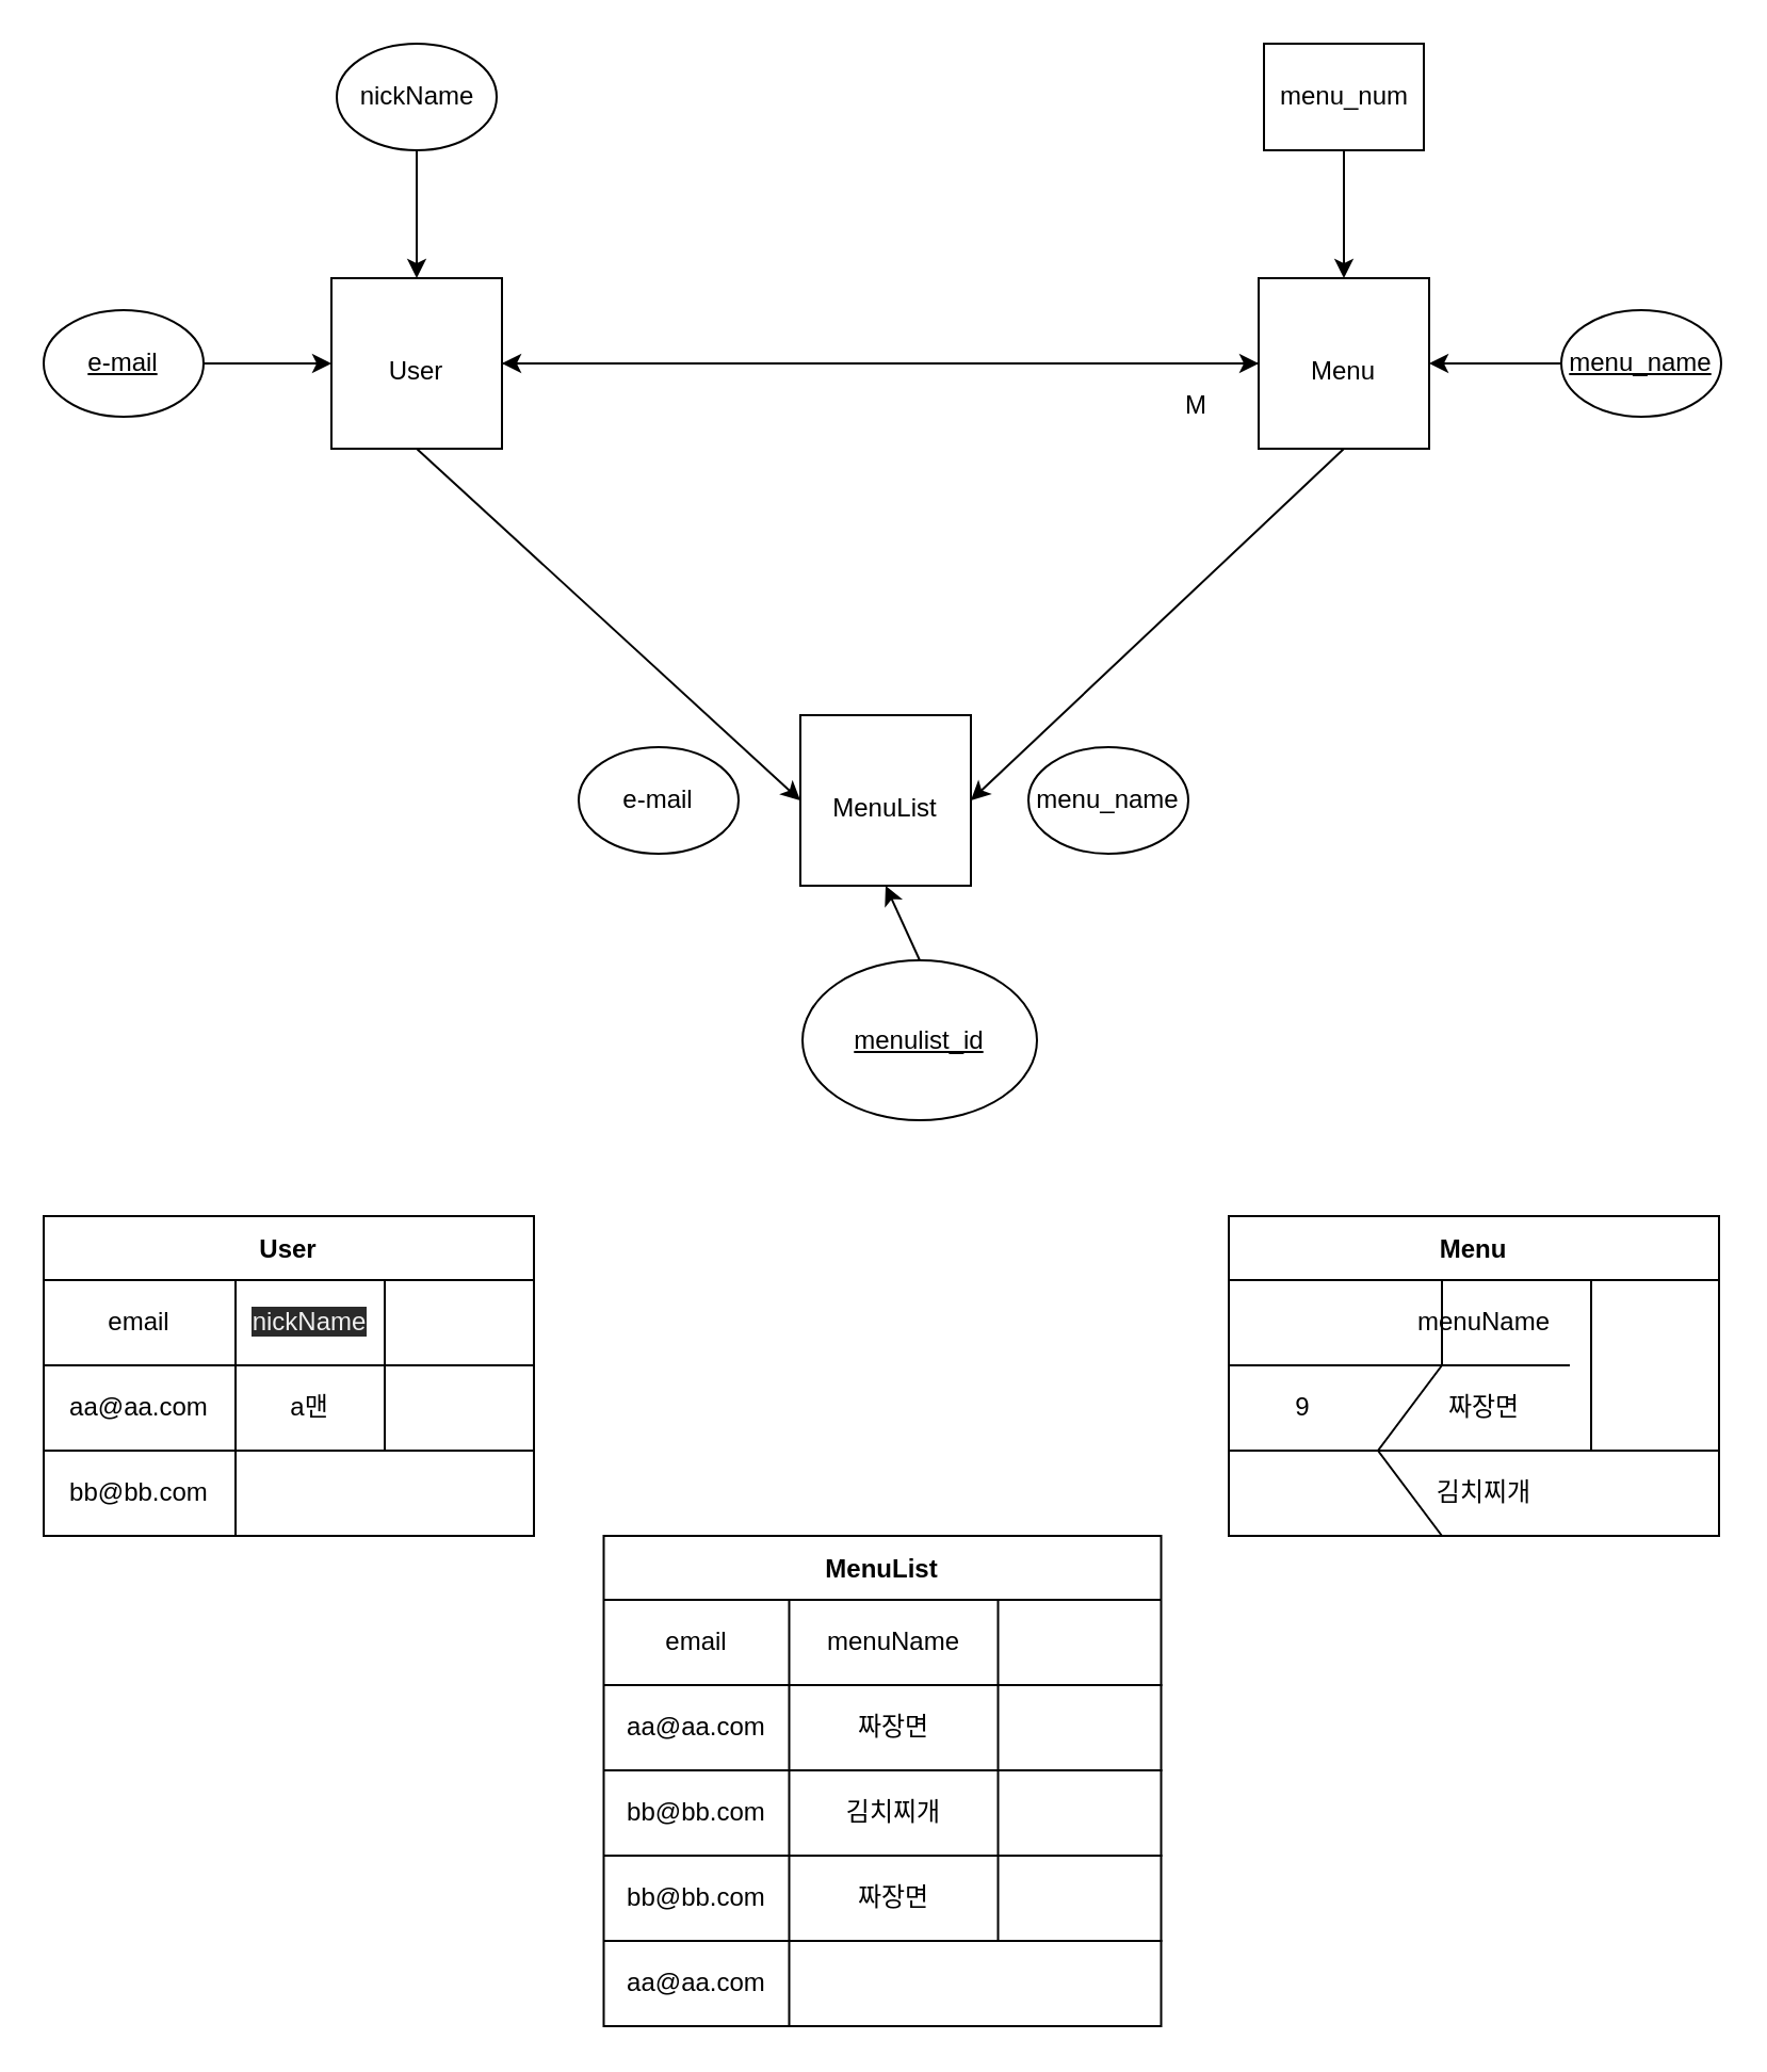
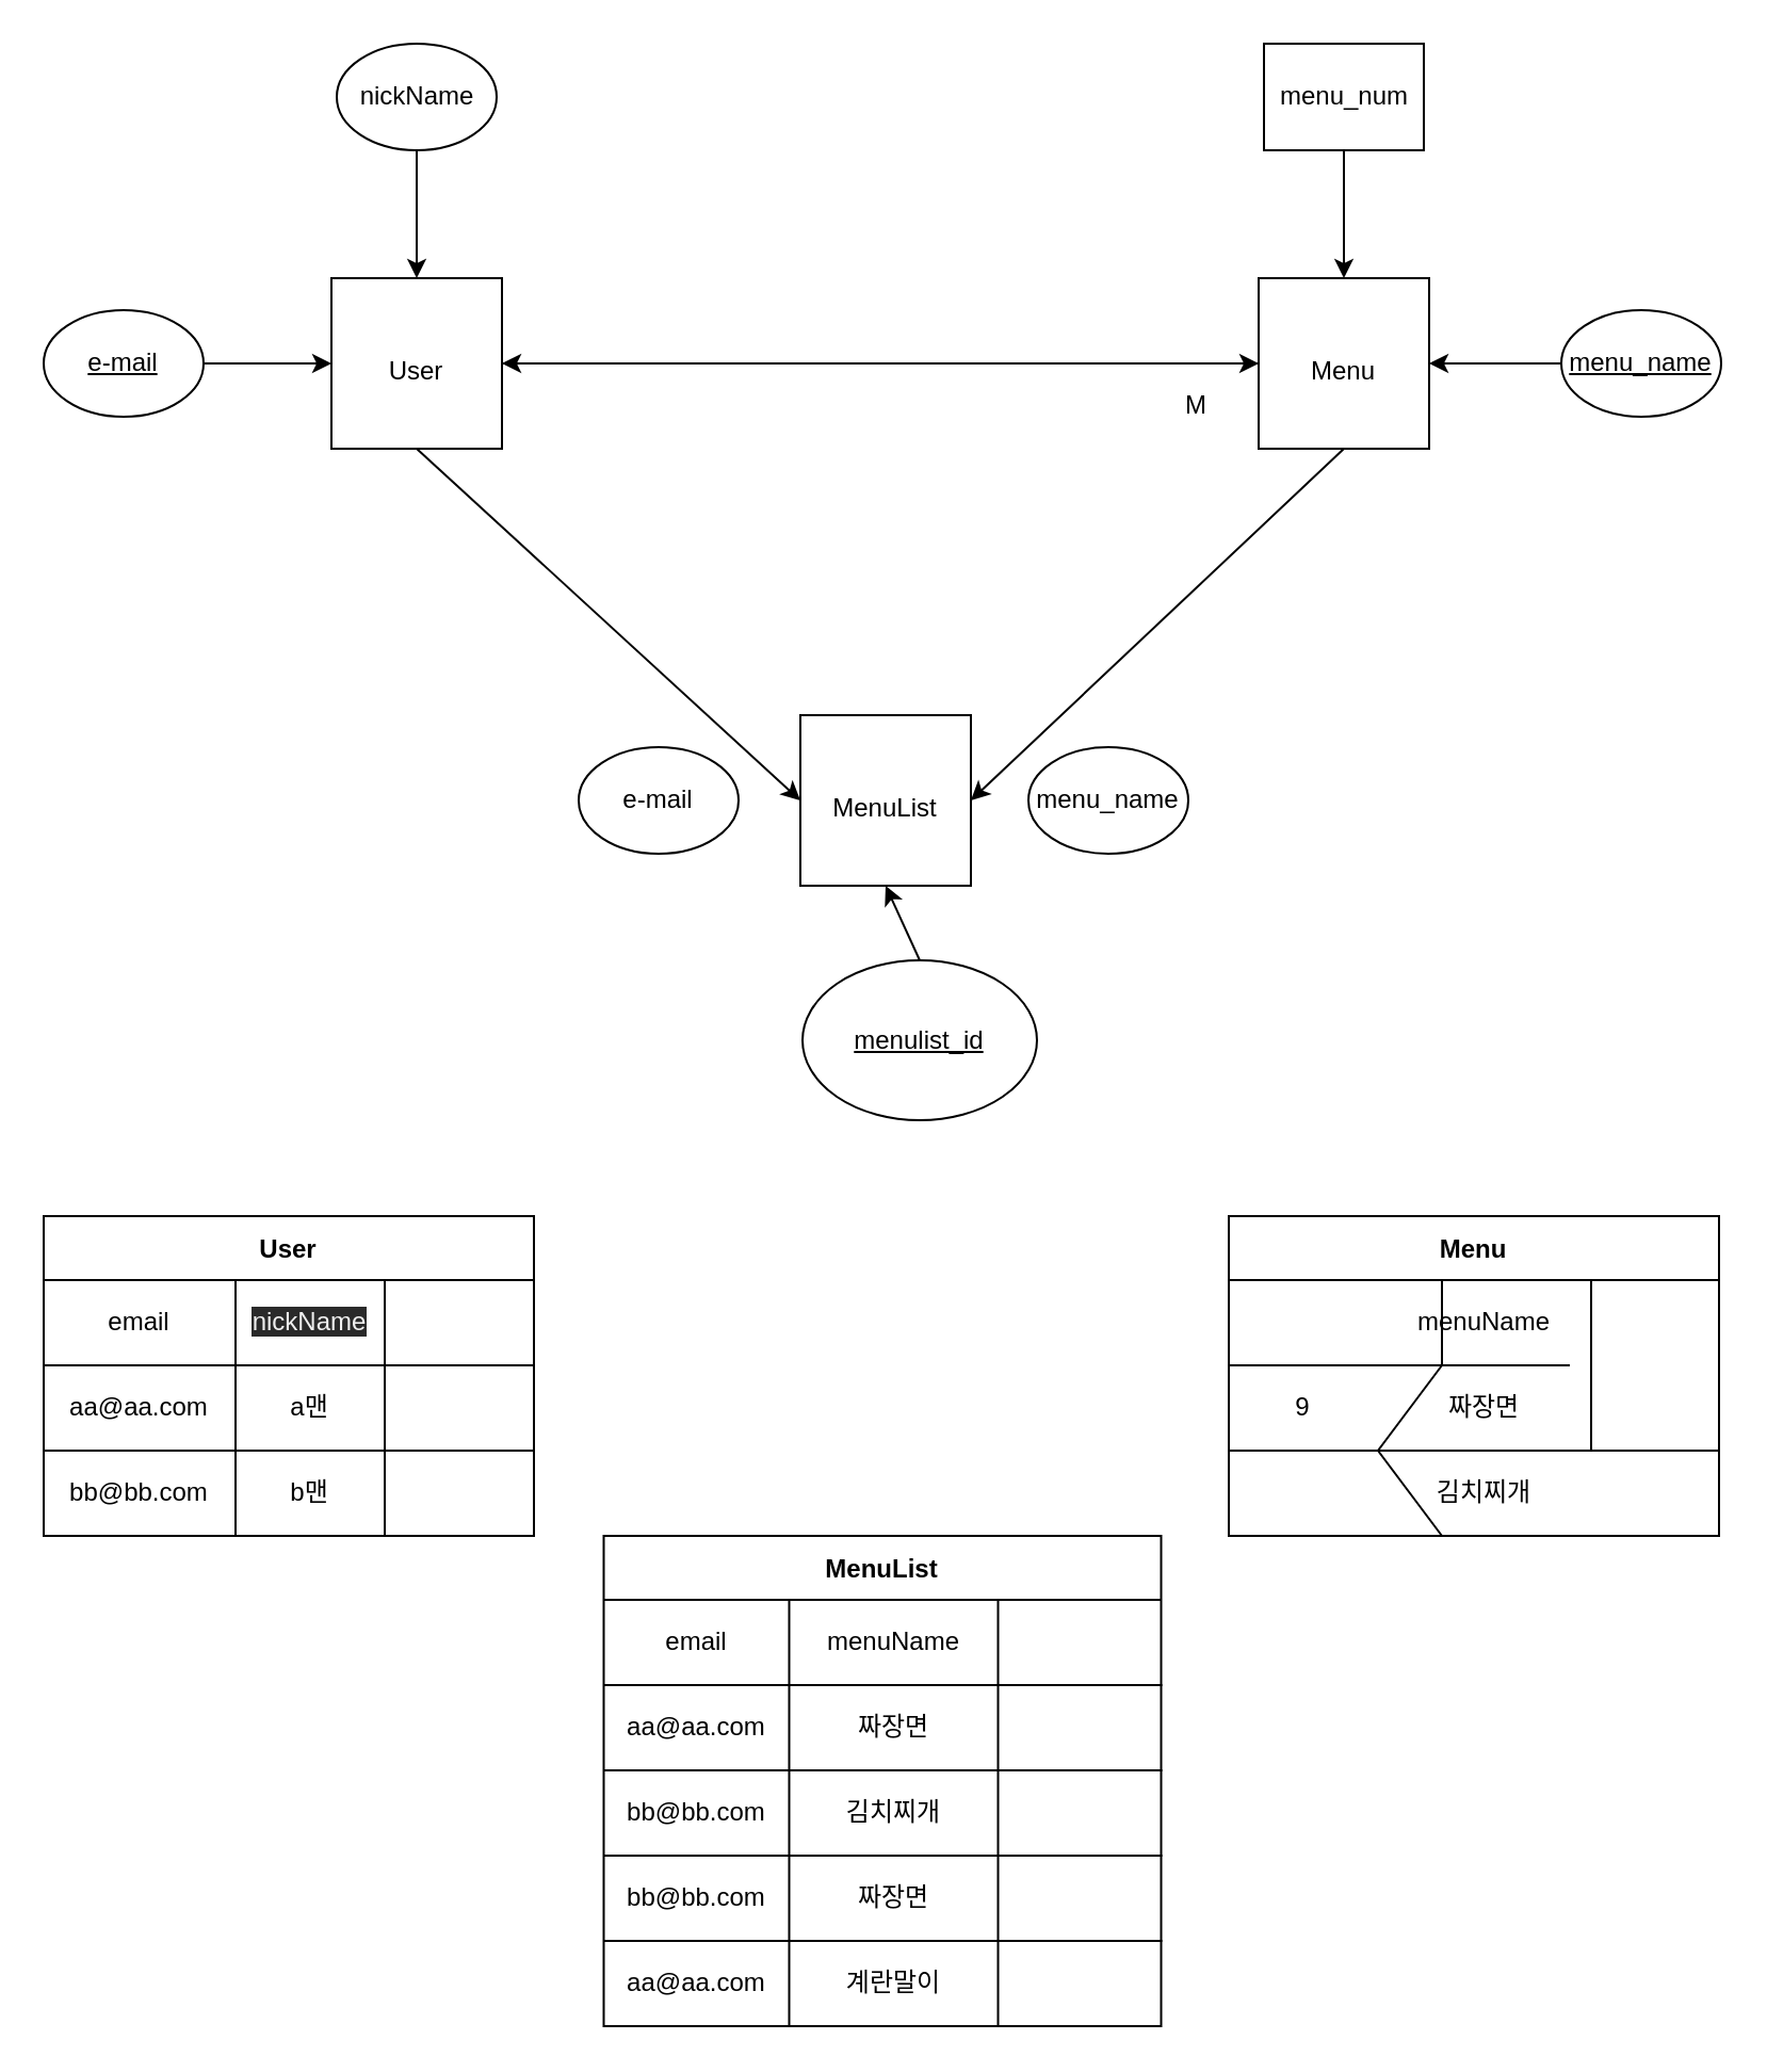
+ <mxCell id="34" value="&lt;span&gt;b맨&lt;/span&gt;" style="shape=partialRectangle;html=1;whiteSpace=wrap;connectable=0;fillColor=none;top=0;left=0;bottom=0;right=0;overflow=hidden;pointerEvents=1;" parent="32" vertex="1"><mxGeometry x="90" width="70" height="40" as="geometry"><mxRectangle width="70" height="40" as="alternateBounds" /></mxGeometry></mxCell>
+ <mxCell id="66" value="계란말이" style="shape=partialRectangle;html=1;whiteSpace=wrap;connectable=0;fillColor=none;top=0;left=0;bottom=0;right=0;overflow=hidden;pointerEvents=1;" vertex="1" parent="64"><mxGeometry x="87" width="98" height="40" as="geometry"><mxRectangle width="98" height="40" as="alternateBounds" /></mxGeometry></mxCell>
